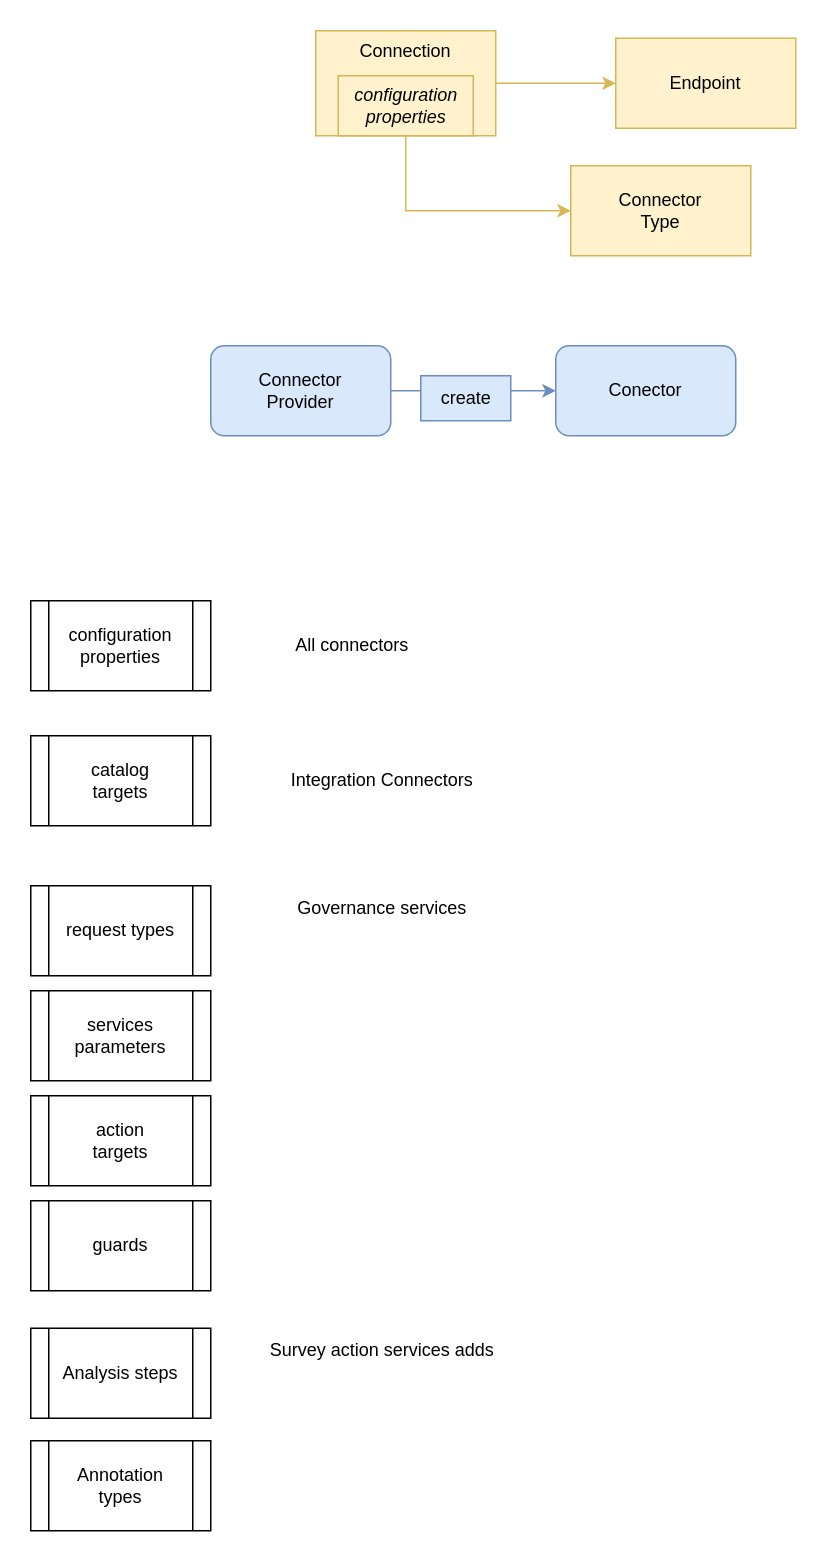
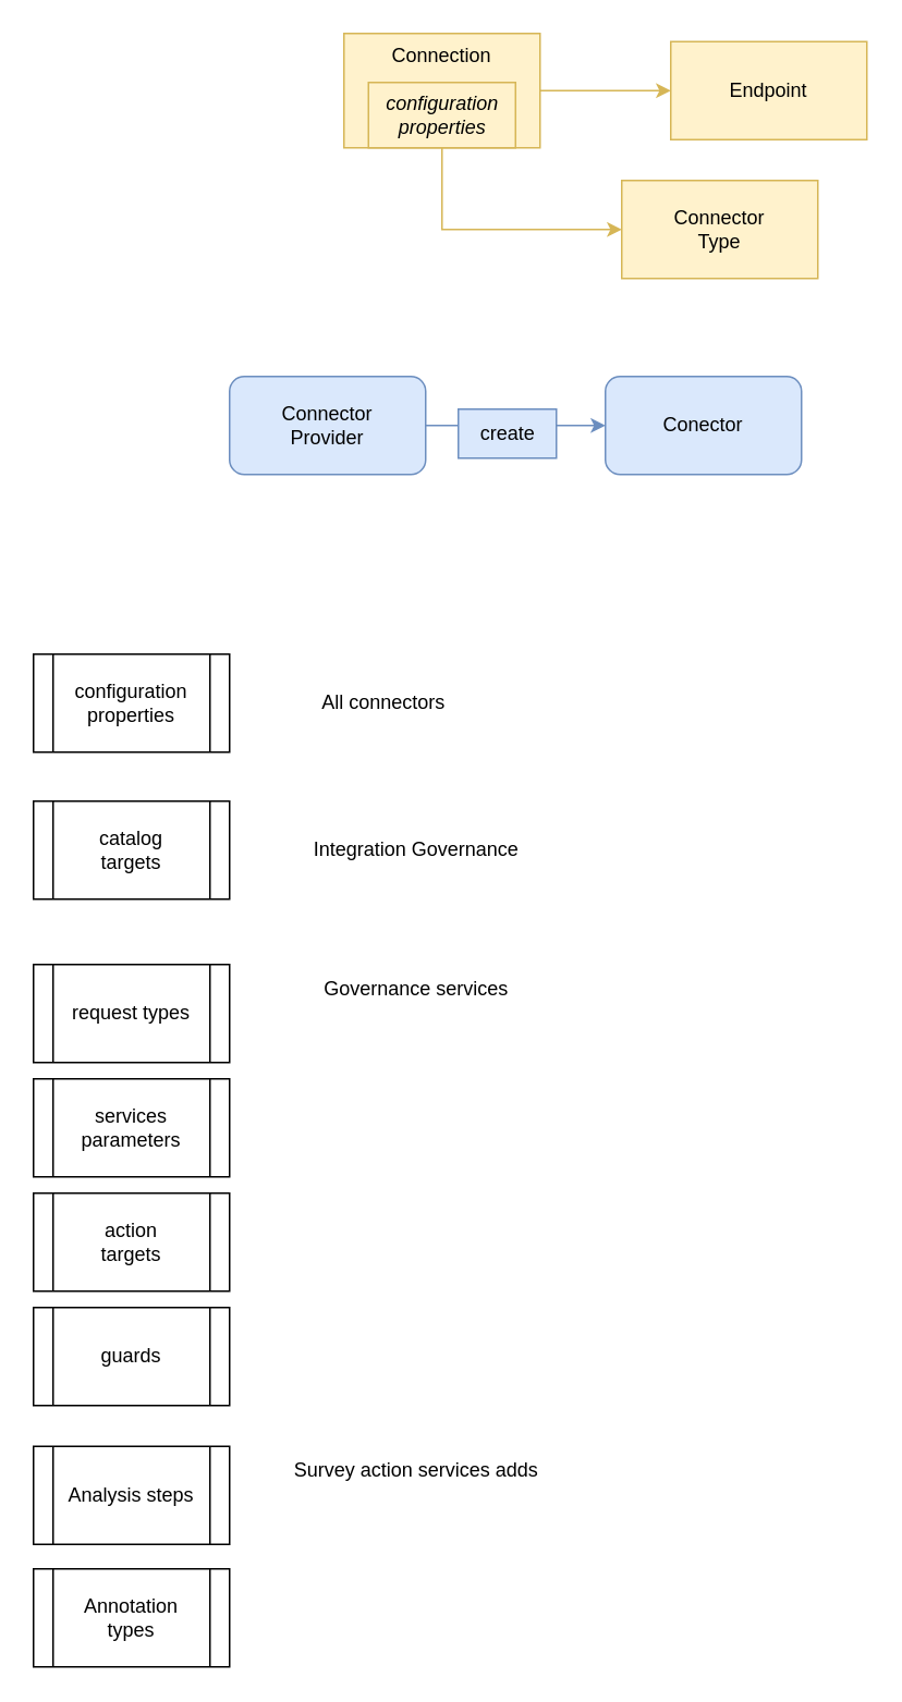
- <mxCell id="13" value="Integration Connectors" style="text;html=1;align=center;verticalAlign=middle;resizable=0;points=[];autosize=1;strokeColor=none;fillColor=none;" parent="1" vertex="1"><mxGeometry x="184" y="505" width="140" height="30" as="geometry" /></mxCell>
+ <mxCell id="13" value="Integration Governance" style="text;html=1;align=center;verticalAlign=middle;resizable=0;points=[];autosize=1;strokeColor=none;fillColor=none;" parent="1" vertex="1"><mxGeometry x="184" y="505" width="140" height="30" as="geometry" /></mxCell>
